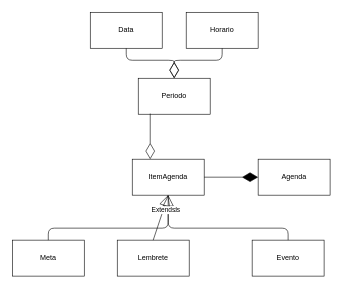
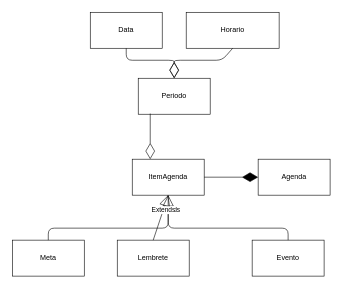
- <mxCell id="4" value="Horario" style="rounded=0;whiteSpace=wrap;html=1;" vertex="1" parent="1"><mxGeometry x="310" y="20" width="120" height="60" as="geometry" /></mxCell>
+ <mxCell id="4" value="Horario" style="rounded=0;whiteSpace=wrap;html=1;" vertex="1" parent="1"><mxGeometry x="310" y="20" width="155" height="60" as="geometry" /></mxCell>
